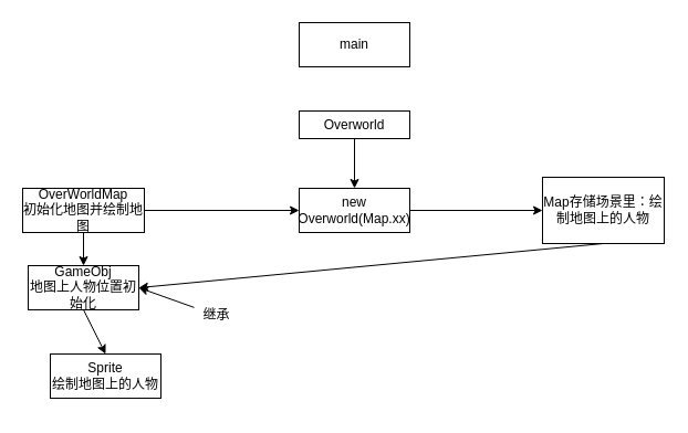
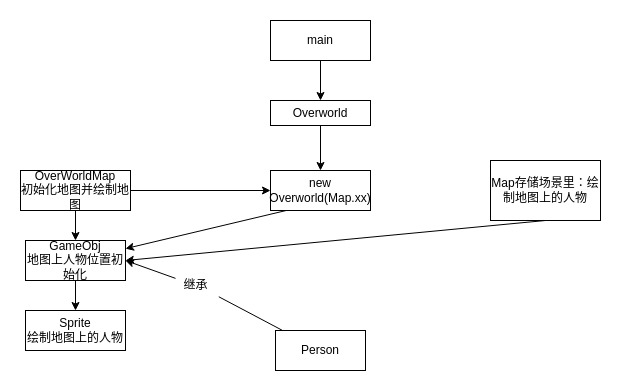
+ <mxCell id="14" style="edgeStyle=none;html=1;exitX=0.5;exitY=1;exitDx=0;exitDy=0;" parent="1" source="15" target="3" edge="1"><mxGeometry relative="1" as="geometry" /></mxCell>
- <mxCell id="12" style="edgeStyle=none;html=1;exitX=1;exitY=0.5;exitDx=0;exitDy=0;entryX=0;entryY=0.5;entryDx=0;entryDy=0;" parent="1" source="13" target="11" edge="1"><mxGeometry relative="1" as="geometry" /></mxCell>
+ <mxCell id="12" style="edgeStyle=none;html=1;exitX=1;exitY=0.5;exitDx=0;exitDy=0;" parent="1" source="13" target="5" edge="1"><mxGeometry relative="1" as="geometry" /></mxCell>
+ <mxCell id="19" value="" style="edgeStyle=none;html=1;entryX=1.083;entryY=1.064;entryDx=0;entryDy=0;endArrow=none;entryPerimeter=0;" edge="1" parent="1" source="17" target="18"><mxGeometry relative="1" as="geometry"><mxPoint x="280" y="322" as="sourcePoint" /><mxPoint x="125" y="260" as="targetPoint" /></mxGeometry></mxCell>
- <mxCell id="6" value="Sprite&lt;br&gt;绘制地图上的人物" style="rounded=0;whiteSpace=wrap;html=1;" parent="1" vertex="1"><mxGeometry x="45" y="320" width="100" height="40" as="geometry" /></mxCell>
+ <mxCell id="6" value="Sprite&lt;br&gt;绘制地图上的人物" style="rounded=0;whiteSpace=wrap;html=1;" parent="1" vertex="1"><mxGeometry x="25" y="310" width="100" height="40" as="geometry" /></mxCell>
+ <mxCell id="17" value="Person&lt;br&gt;" style="rounded=0;whiteSpace=wrap;html=1;" vertex="1" parent="1"><mxGeometry x="275" y="330" width="90" height="40" as="geometry" /></mxCell>
